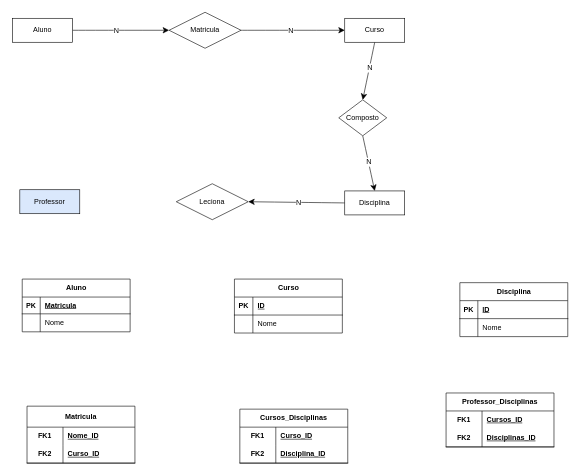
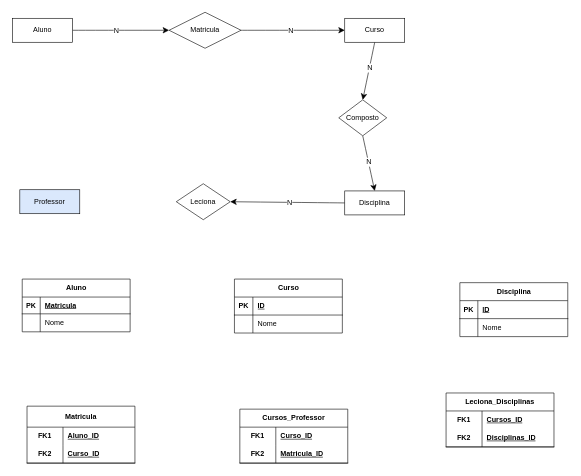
- <mxCell id="18" value="Leciona" style="shape=rhombus;perimeter=rhombusPerimeter;whiteSpace=wrap;html=1;align=center;" vertex="1" parent="1"><mxGeometry x="293" y="306" width="120" height="60" as="geometry" /></mxCell>
+ <mxCell id="18" value="Leciona" style="shape=rhombus;perimeter=rhombusPerimeter;whiteSpace=wrap;html=1;align=center;" vertex="1" parent="1"><mxGeometry x="293" y="306" width="90" height="60" as="geometry" /></mxCell>
- <mxCell id="54" value="Professor_Disciplinas" style="shape=table;startSize=30;container=1;collapsible=1;childLayout=tableLayout;fixedRows=1;rowLines=0;fontStyle=1;align=center;resizeLast=1;html=1;whiteSpace=wrap;" vertex="1" parent="1"><mxGeometry x="743" y="655" width="180" height="90" as="geometry" /></mxCell>
+ <mxCell id="54" value="Leciona_Disciplinas" style="shape=table;startSize=30;container=1;collapsible=1;childLayout=tableLayout;fixedRows=1;rowLines=0;fontStyle=1;align=center;resizeLast=1;html=1;whiteSpace=wrap;" vertex="1" parent="1"><mxGeometry x="743" y="655" width="180" height="90" as="geometry" /></mxCell>
- <mxCell id="47" value="Cursos_Disciplinas" style="shape=table;startSize=30;container=1;collapsible=1;childLayout=tableLayout;fixedRows=1;rowLines=0;fontStyle=1;align=center;resizeLast=1;html=1;whiteSpace=wrap;" vertex="1" parent="1"><mxGeometry x="399" y="682" width="180" height="90" as="geometry" /></mxCell>
+ <mxCell id="47" value="Cursos_Professor" style="shape=table;startSize=30;container=1;collapsible=1;childLayout=tableLayout;fixedRows=1;rowLines=0;fontStyle=1;align=center;resizeLast=1;html=1;whiteSpace=wrap;" vertex="1" parent="1"><mxGeometry x="399" y="682" width="180" height="90" as="geometry" /></mxCell>
- <mxCell id="36" value="Nome_ID" style="shape=partialRectangle;connectable=0;fillColor=none;top=0;left=0;bottom=0;right=0;align=left;spacingLeft=6;fontStyle=5;overflow=hidden;html=1;whiteSpace=wrap;" vertex="1" parent="34"><mxGeometry x="60" width="120" height="30" as="geometry"><mxRectangle width="120" height="30" as="alternateBounds" /></mxGeometry></mxCell>
+ <mxCell id="36" value="Aluno_ID" style="shape=partialRectangle;connectable=0;fillColor=none;top=0;left=0;bottom=0;right=0;align=left;spacingLeft=6;fontStyle=5;overflow=hidden;html=1;whiteSpace=wrap;" vertex="1" parent="34"><mxGeometry x="60" width="120" height="30" as="geometry"><mxRectangle width="120" height="30" as="alternateBounds" /></mxGeometry></mxCell>
- <mxCell id="53" value="Disciplina_ID" style="shape=partialRectangle;connectable=0;fillColor=none;top=0;left=0;bottom=0;right=0;align=left;spacingLeft=6;fontStyle=5;overflow=hidden;html=1;whiteSpace=wrap;" vertex="1" parent="51"><mxGeometry x="60" width="120" height="30" as="geometry"><mxRectangle width="120" height="30" as="alternateBounds" /></mxGeometry></mxCell>
+ <mxCell id="53" value="Matricula_ID" style="shape=partialRectangle;connectable=0;fillColor=none;top=0;left=0;bottom=0;right=0;align=left;spacingLeft=6;fontStyle=5;overflow=hidden;html=1;whiteSpace=wrap;" vertex="1" parent="51"><mxGeometry x="60" width="120" height="30" as="geometry"><mxRectangle width="120" height="30" as="alternateBounds" /></mxGeometry></mxCell>
